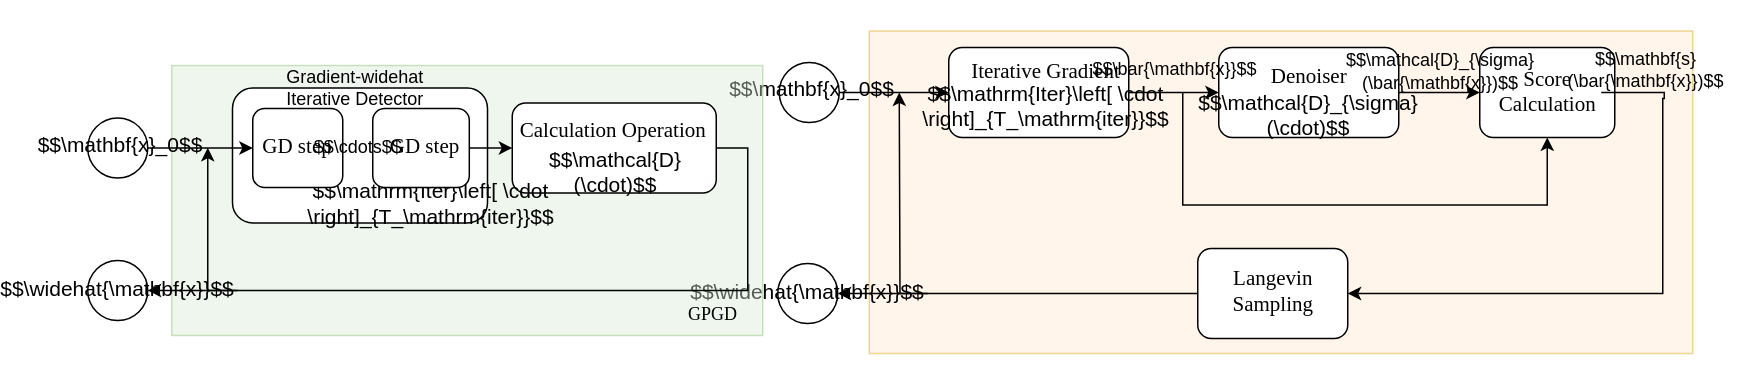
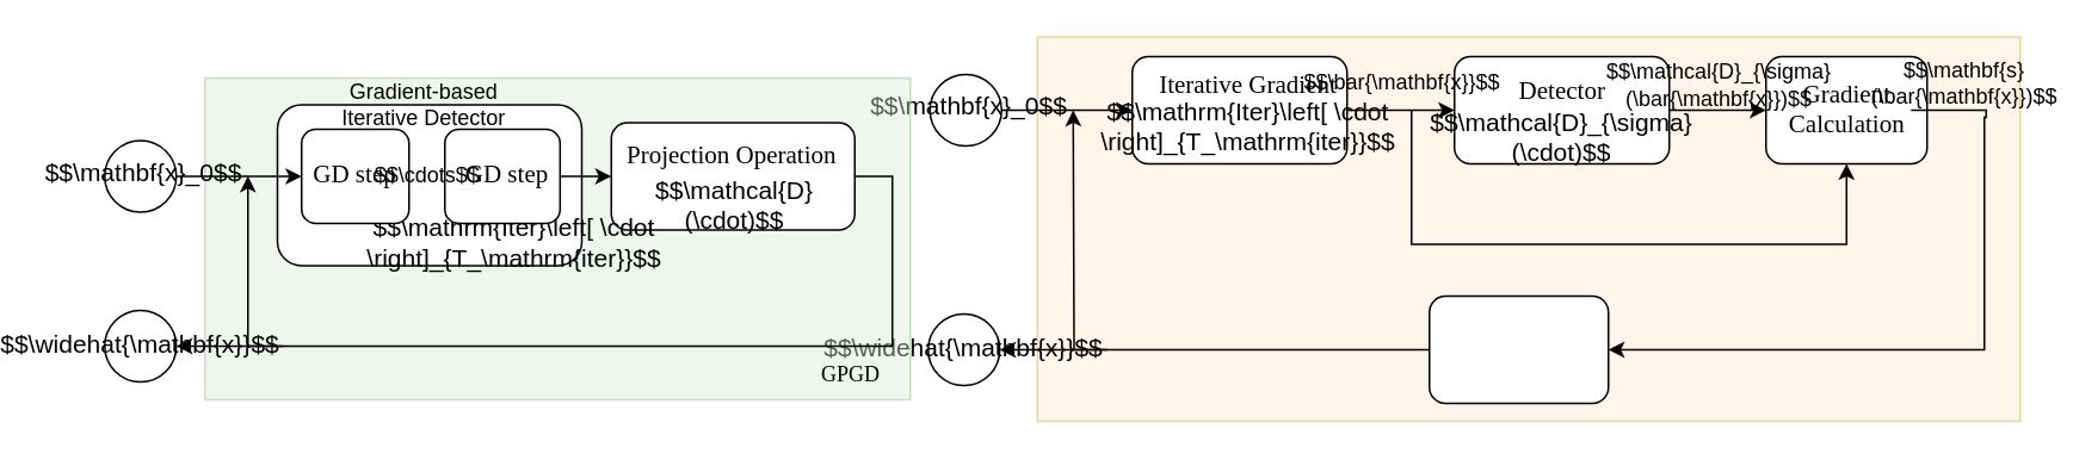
- <mxCell id="5" value="&lt;font style=&quot;font-size: 14px;&quot; face=&quot;Times New Roman&quot;&gt;Denoiser&lt;/font&gt;" style="text;html=1;align=center;verticalAlign=middle;whiteSpace=wrap;rounded=0;" parent="3" vertex="1"><mxGeometry x="7.5" width="105" height="50" as="geometry" /></mxCell>
+ <mxCell id="5" value="&lt;font style=&quot;font-size: 14px;&quot; face=&quot;Times New Roman&quot;&gt;Detector&lt;/font&gt;" style="text;html=1;align=center;verticalAlign=middle;whiteSpace=wrap;rounded=0;" parent="3" vertex="1"><mxGeometry x="7.5" width="105" height="50" as="geometry" /></mxCell>
- <mxCell id="57" value="Gradient-widehat Iterative Detector" style="text;html=1;align=center;verticalAlign=middle;whiteSpace=wrap;rounded=0;" parent="1" vertex="1"><mxGeometry x="158" y="37.03" width="101.03" height="40.97" as="geometry" /></mxCell>
+ <mxCell id="57" value="Gradient-based Iterative Detector" style="text;html=1;align=center;verticalAlign=middle;whiteSpace=wrap;rounded=0;" parent="1" vertex="1"><mxGeometry x="158" y="37.03" width="101.03" height="40.97" as="geometry" /></mxCell>
- <mxCell id="23" value="&lt;font style=&quot;font-size: 14px;&quot; face=&quot;Times New Roman&quot;&gt;Score Calculation&lt;/font&gt;" style="text;html=1;align=center;verticalAlign=middle;whiteSpace=wrap;rounded=0;" parent="20" vertex="1"><mxGeometry x="8.75" y="10" width="72.5" height="50" as="geometry" /></mxCell>
+ <mxCell id="23" value="&lt;font style=&quot;font-size: 14px;&quot; face=&quot;Times New Roman&quot;&gt;Gradient Calculation&lt;/font&gt;" style="text;html=1;align=center;verticalAlign=middle;whiteSpace=wrap;rounded=0;" parent="20" vertex="1"><mxGeometry x="8.75" y="10" width="72.5" height="50" as="geometry" /></mxCell>
- <mxCell id="34" value="&lt;font style=&quot;font-size: 14px;&quot; face=&quot;Times New Roman&quot;&gt;Calculation Operation&lt;/font&gt;" style="text;html=1;align=center;verticalAlign=middle;whiteSpace=wrap;rounded=0;" parent="1" vertex="1"><mxGeometry x="315.5" y="62" width="128.5" height="50" as="geometry" /></mxCell>
+ <mxCell id="34" value="&lt;font style=&quot;font-size: 14px;&quot; face=&quot;Times New Roman&quot;&gt;Projection Operation&lt;/font&gt;" style="text;html=1;align=center;verticalAlign=middle;whiteSpace=wrap;rounded=0;" parent="1" vertex="1"><mxGeometry x="315.5" y="62" width="128.5" height="50" as="geometry" /></mxCell>
- <mxCell id="29" value="&lt;font style=&quot;font-size: 14px;&quot; face=&quot;Times New Roman&quot;&gt;Langevin Sampling&lt;/font&gt;" style="text;html=1;align=center;verticalAlign=middle;whiteSpace=wrap;rounded=0;" parent="1" vertex="1"><mxGeometry x="783.75" y="169" width="72.5" height="50" as="geometry" /></mxCell>
